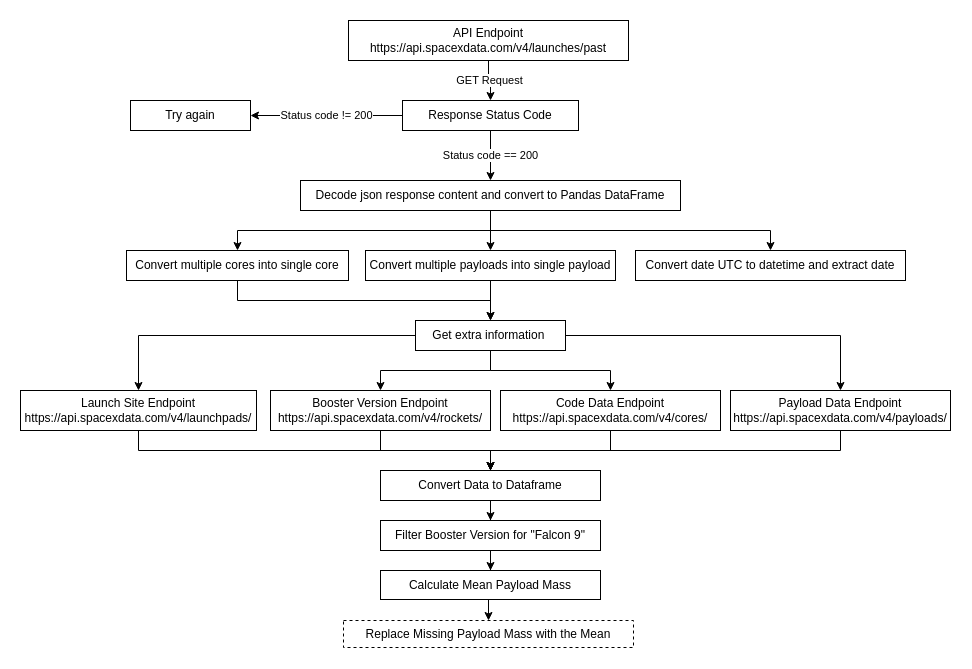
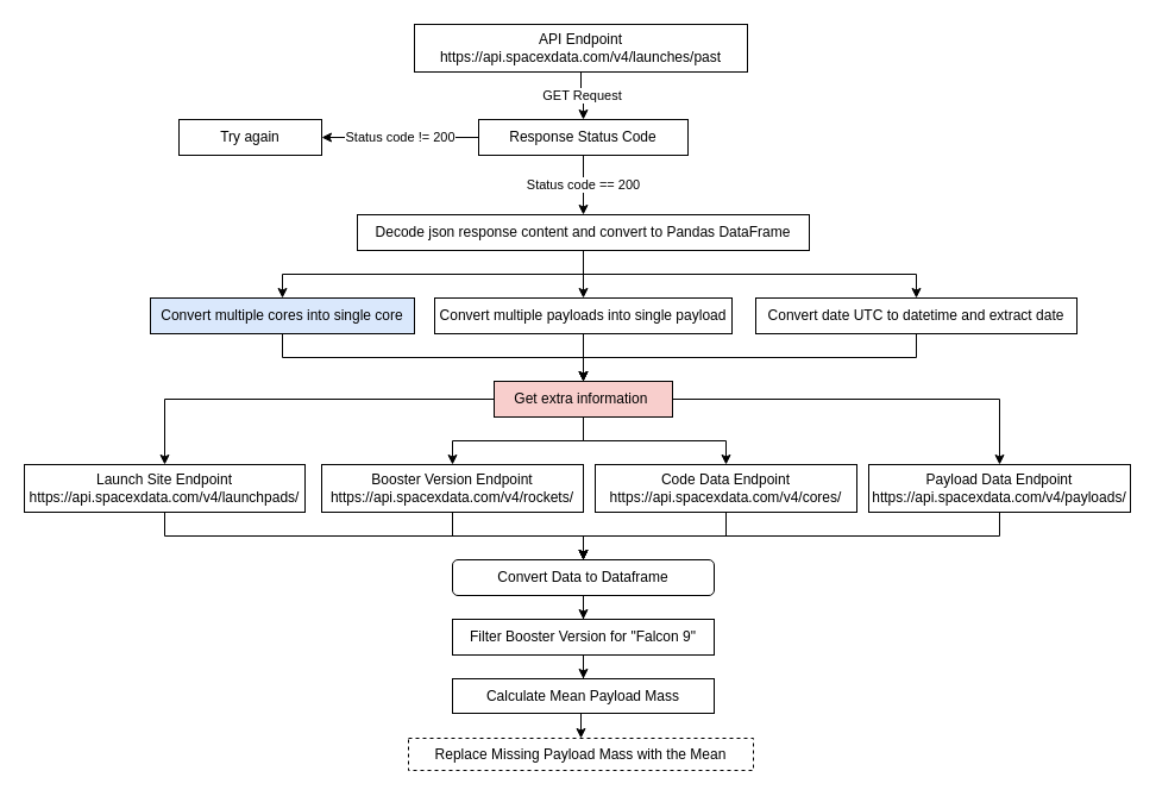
- <mxCell id="11" value="Try again" style="whiteSpace=wrap;html=1;rounded=0;" vertex="1" parent="1"><mxGeometry x="130" y="100" width="120" height="30" as="geometry" /></mxCell>
+ <mxCell id="11" value="Try again" style="whiteSpace=wrap;html=1;rounded=0;" vertex="1" parent="1"><mxGeometry x="150" y="100" width="120" height="30" as="geometry" /></mxCell>
- <mxCell id="13" value="Convert multiple cores into single core" style="whiteSpace=wrap;html=1;rounded=0;" vertex="1" parent="1"><mxGeometry x="126" y="250" width="222" height="30" as="geometry" /></mxCell>
+ <mxCell id="13" value="Convert multiple cores into single core" style="whiteSpace=wrap;html=1;rounded=0;fillColor=#dae8fc;" vertex="1" parent="1"><mxGeometry x="126" y="250" width="222" height="30" as="geometry" /></mxCell>
+ <mxCell id="16" style="edgeStyle=orthogonalEdgeStyle;rounded=0;orthogonalLoop=1;jettySize=auto;html=1;exitX=0.5;exitY=1;exitDx=0;exitDy=0;entryX=0.5;entryY=0;entryDx=0;entryDy=0;" edge="1" parent="1" source="17" target="22"><mxGeometry relative="1" as="geometry"><mxPoint x="460" y="380" as="targetPoint" /></mxGeometry></mxCell>
- <mxCell id="22" value="Get extra information&amp;nbsp;" style="whiteSpace=wrap;html=1;rounded=0;" vertex="1" parent="1"><mxGeometry x="415" y="320" width="150" height="30" as="geometry" /></mxCell>
+ <mxCell id="22" value="Get extra information&amp;nbsp;" style="whiteSpace=wrap;html=1;rounded=0;fillColor=#f8cecc;" vertex="1" parent="1"><mxGeometry x="415" y="320" width="150" height="30" as="geometry" /></mxCell>
- <mxCell id="32" value="Convert Data to Dataframe" style="whiteSpace=wrap;html=1;rounded=0;" vertex="1" parent="1"><mxGeometry x="380" y="470" width="220" height="30" as="geometry" /></mxCell>
+ <mxCell id="32" value="Convert Data to Dataframe" style="whiteSpace=wrap;html=1;rounded=1;" vertex="1" parent="1"><mxGeometry x="380" y="470" width="220" height="30" as="geometry" /></mxCell>
